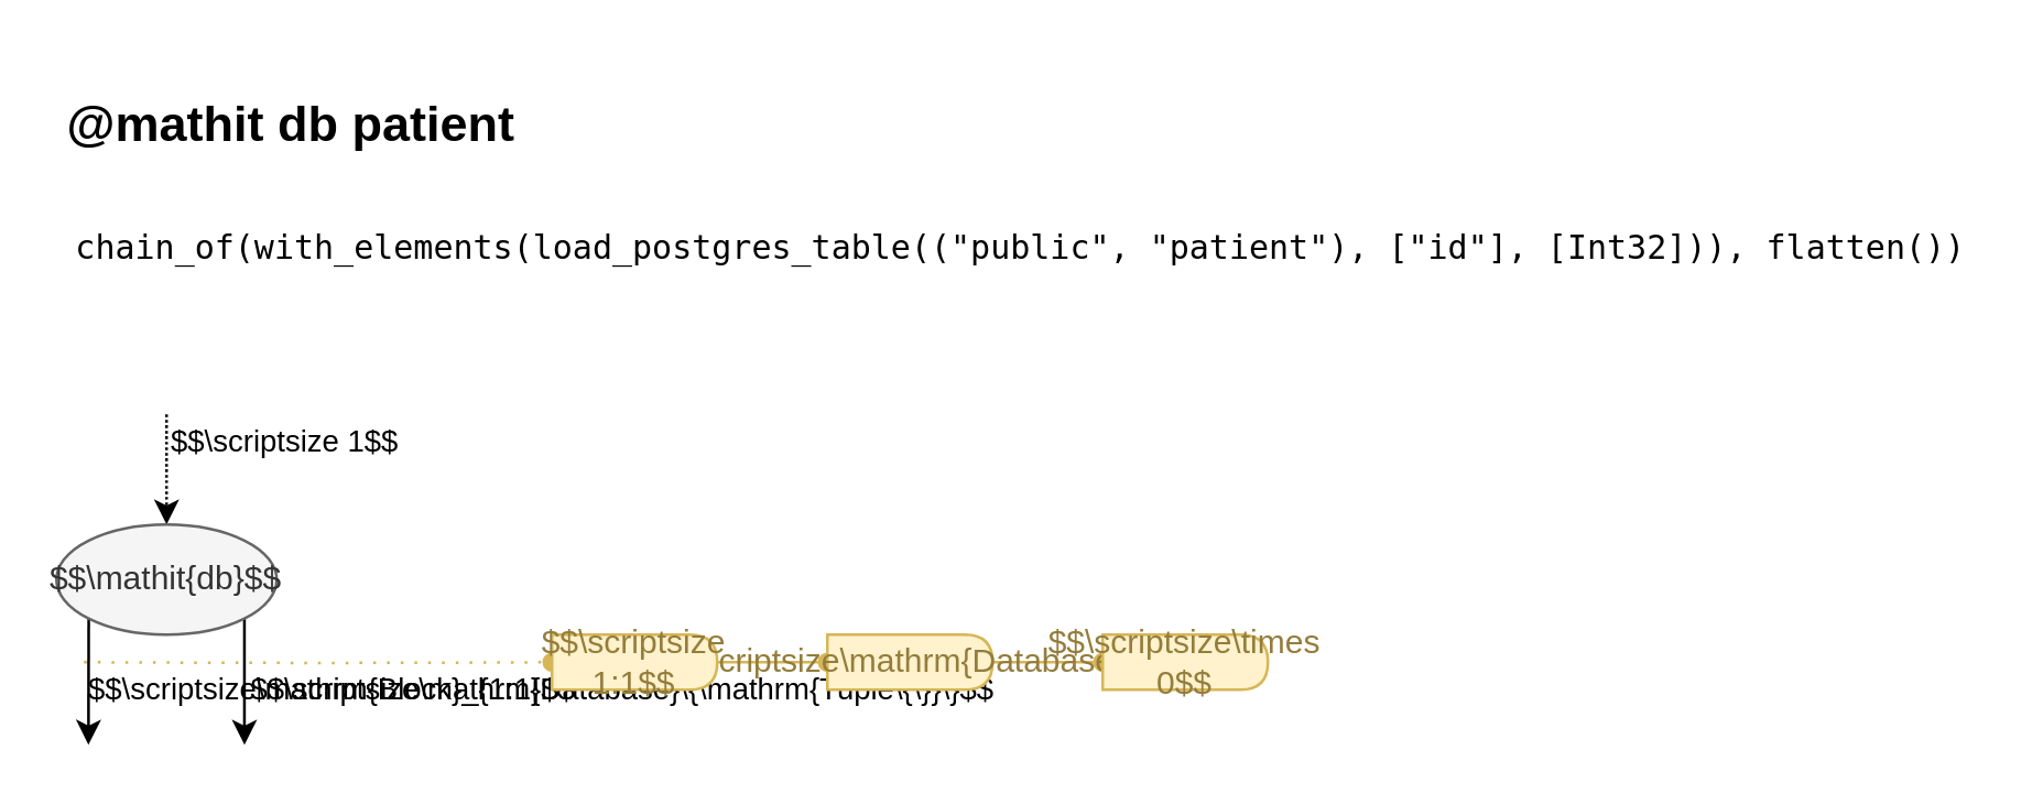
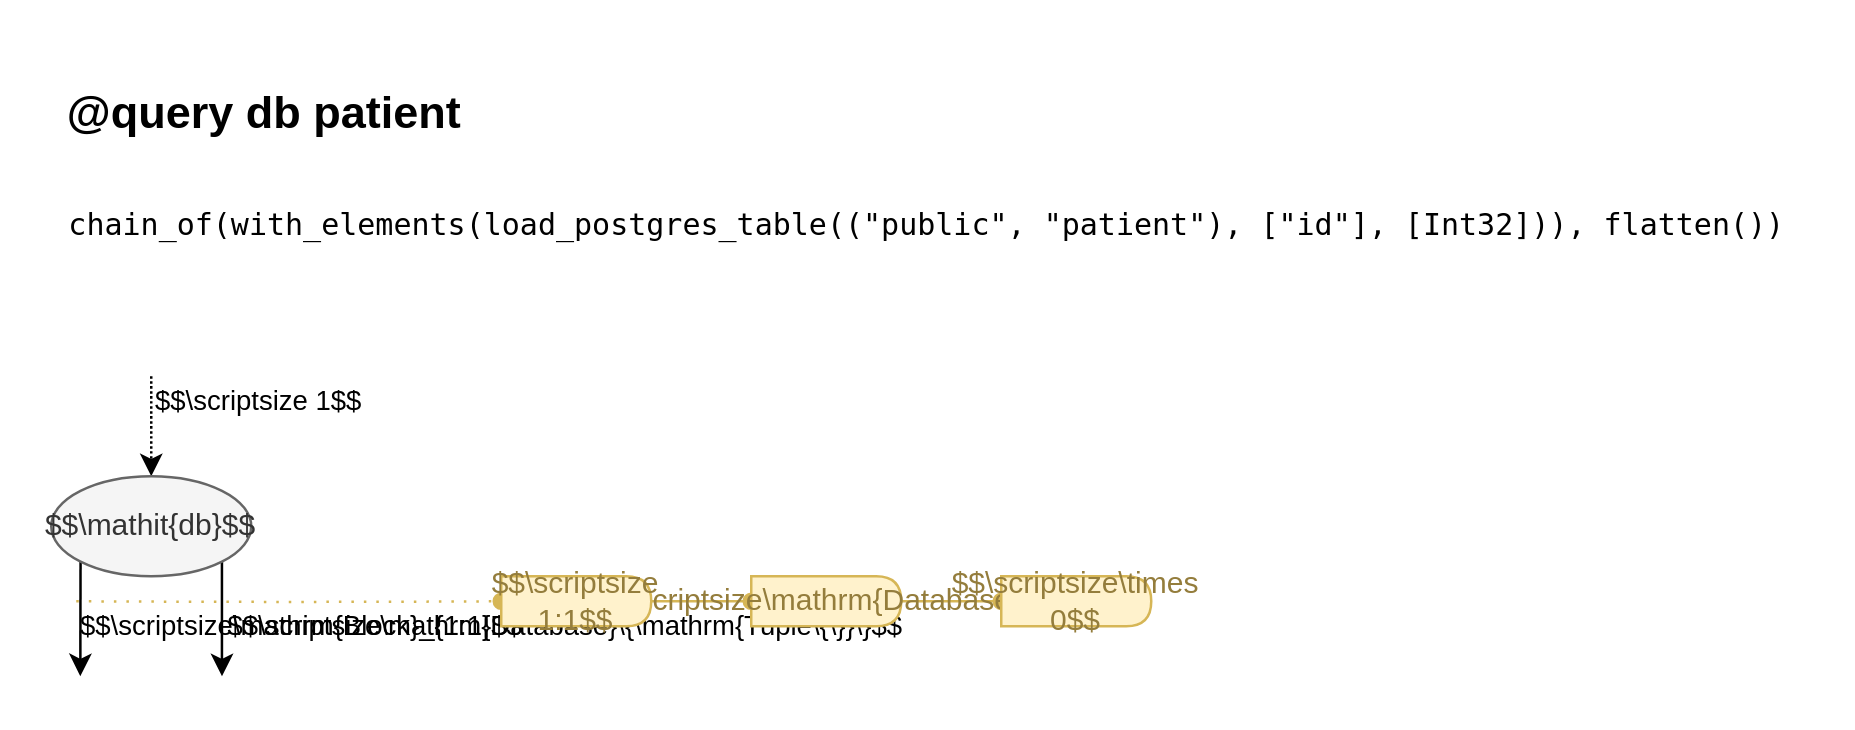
- <mxCell id="2" value="&lt;h2&gt;@mathit db patient&lt;/h2&gt;" style="text;html=1;align=center;verticalAlign=middle;resizable=0;points=[];autosize=1;" vertex="1" parent="1"><mxGeometry x="20" y="20" width="170" height="50" as="geometry" /></mxCell>
+ <mxCell id="2" value="&lt;h2&gt;@query db patient&lt;/h2&gt;" style="text;html=1;align=center;verticalAlign=middle;resizable=0;points=[];autosize=1;" vertex="1" parent="1"><mxGeometry x="20" y="20" width="170" height="50" as="geometry" /></mxCell>
